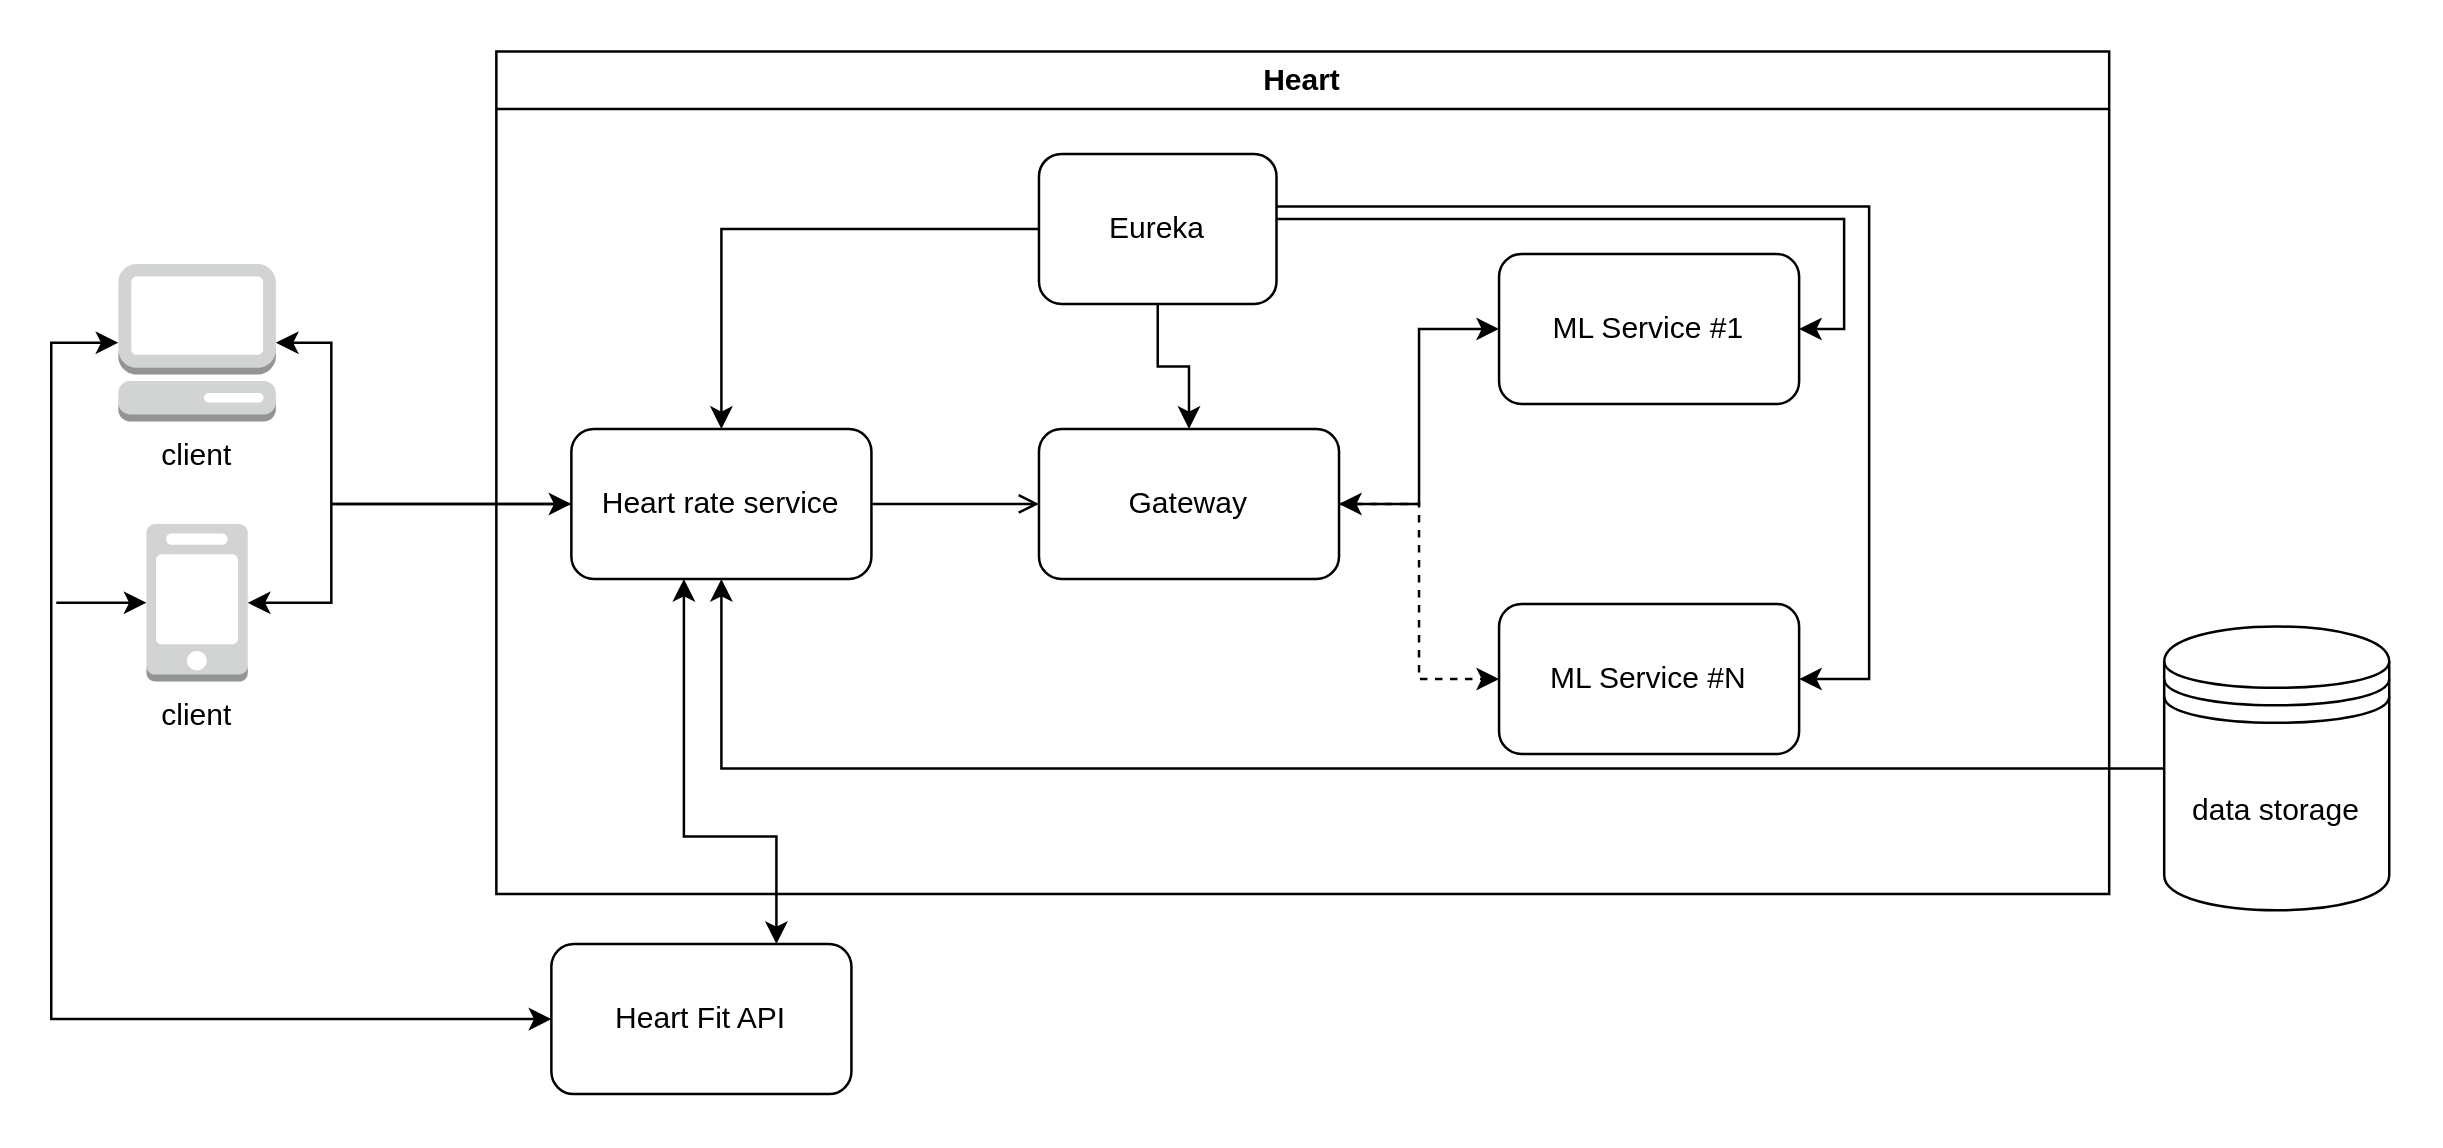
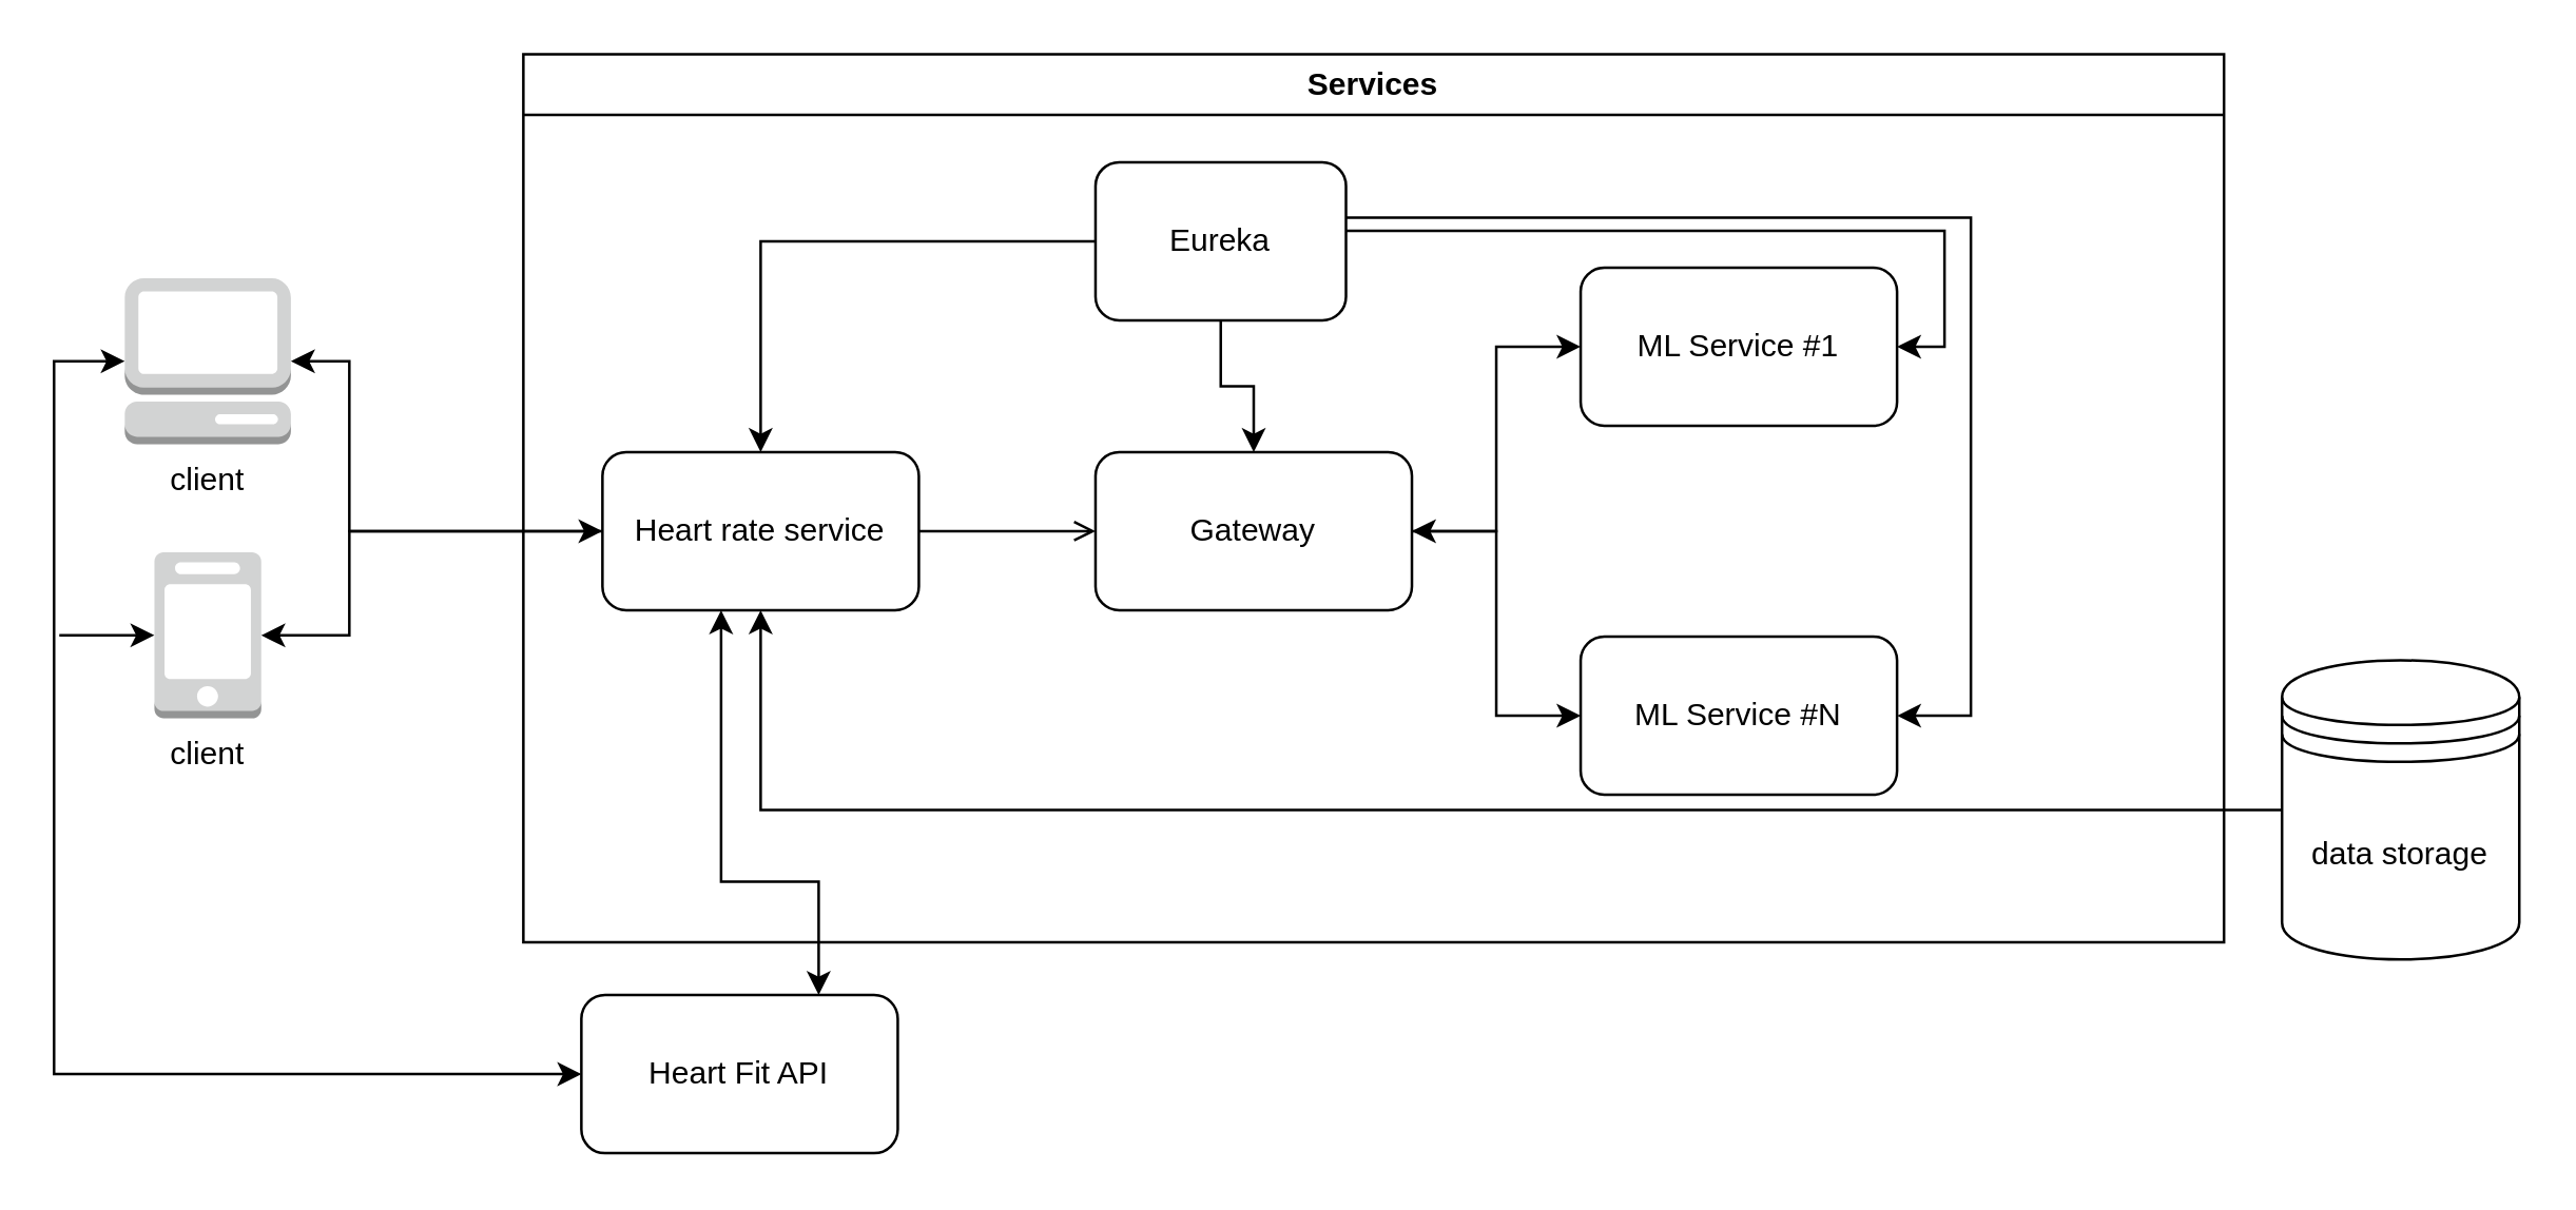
- <mxCell id="9" value="Heart" style="swimlane;whiteSpace=wrap;html=1;" parent="1" vertex="1"><mxGeometry x="198" y="20" width="645" height="337" as="geometry"><mxRectangle x="285" y="313" width="84" height="26" as="alternateBounds" /></mxGeometry></mxCell>
+ <mxCell id="9" value="Services" style="swimlane;whiteSpace=wrap;html=1;" parent="1" vertex="1"><mxGeometry x="198" y="20" width="645" height="337" as="geometry"><mxRectangle x="285" y="313" width="84" height="26" as="alternateBounds" /></mxGeometry></mxCell>
- <mxCell id="13" style="edgeStyle=orthogonalEdgeStyle;rounded=0;orthogonalLoop=1;jettySize=auto;html=1;entryX=0;entryY=0.5;entryDx=0;entryDy=0;startArrow=classic;startFill=1;dashed=1;" parent="9" source="14" target="16" edge="1"><mxGeometry relative="1" as="geometry" /></mxCell>
+ <mxCell id="13" style="edgeStyle=orthogonalEdgeStyle;rounded=0;orthogonalLoop=1;jettySize=auto;html=1;entryX=0;entryY=0.5;entryDx=0;entryDy=0;startArrow=classic;startFill=1;" parent="9" source="14" target="16" edge="1"><mxGeometry relative="1" as="geometry" /></mxCell>
